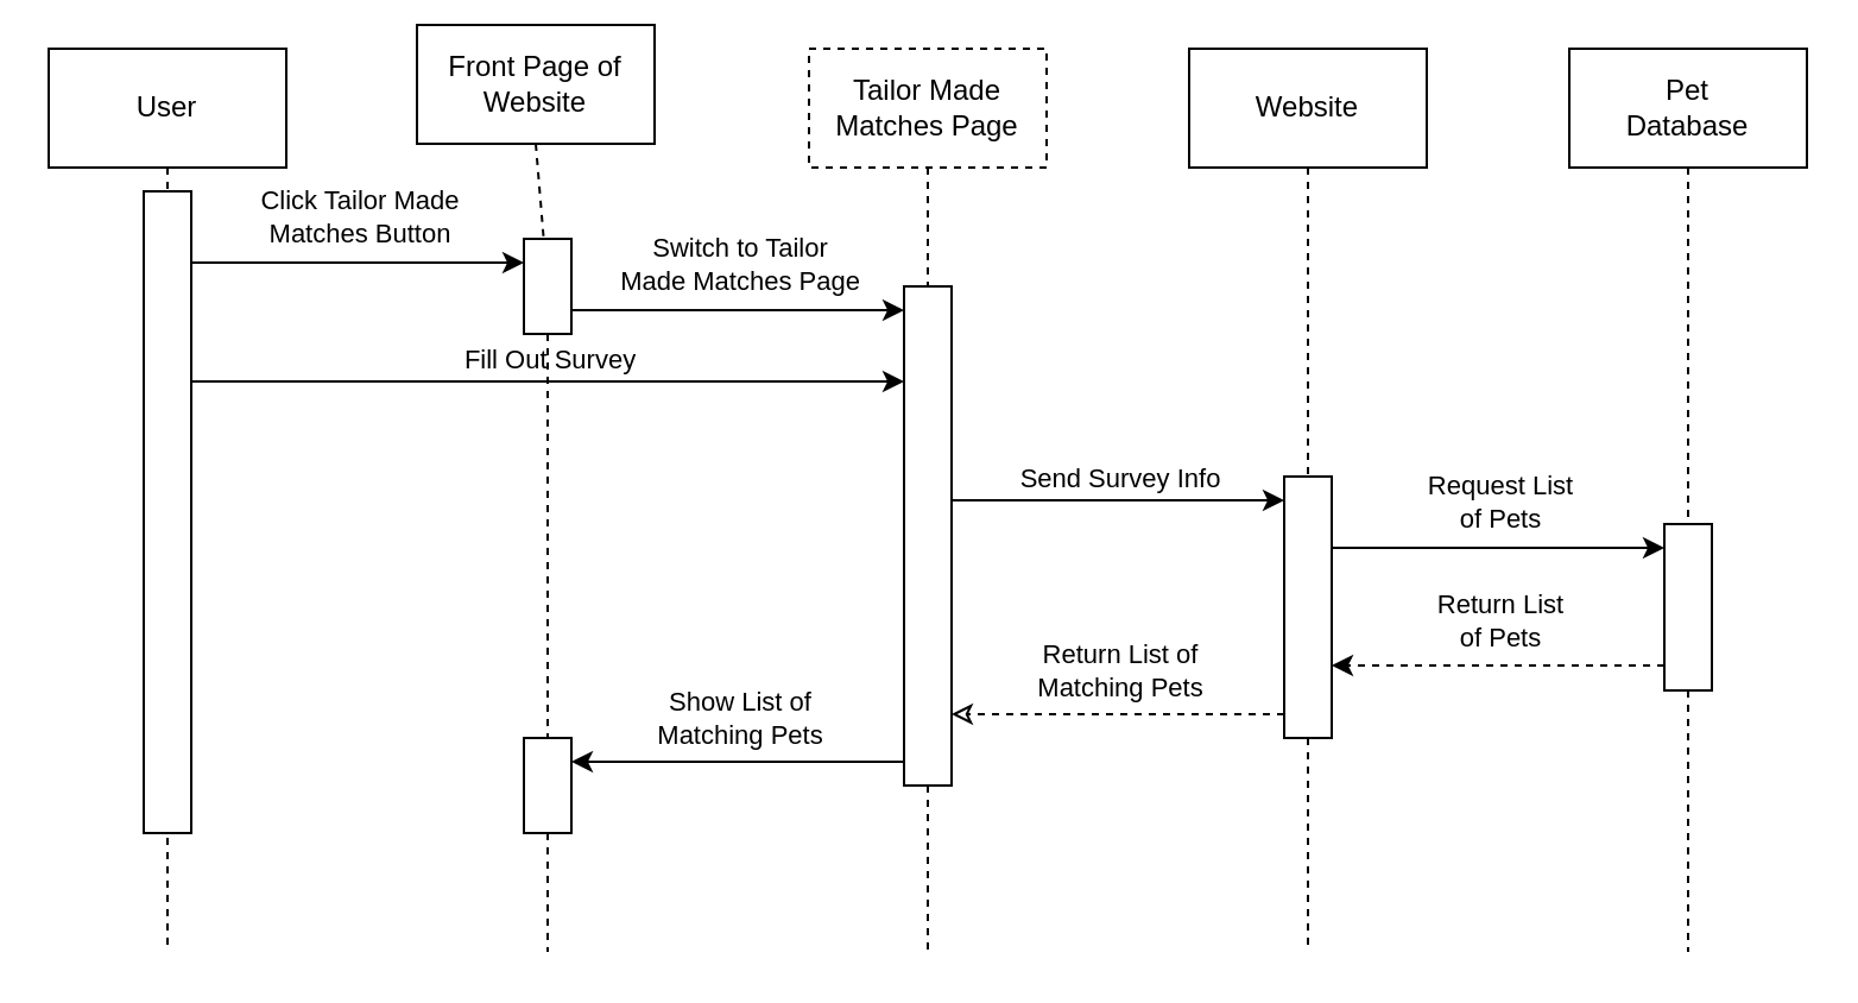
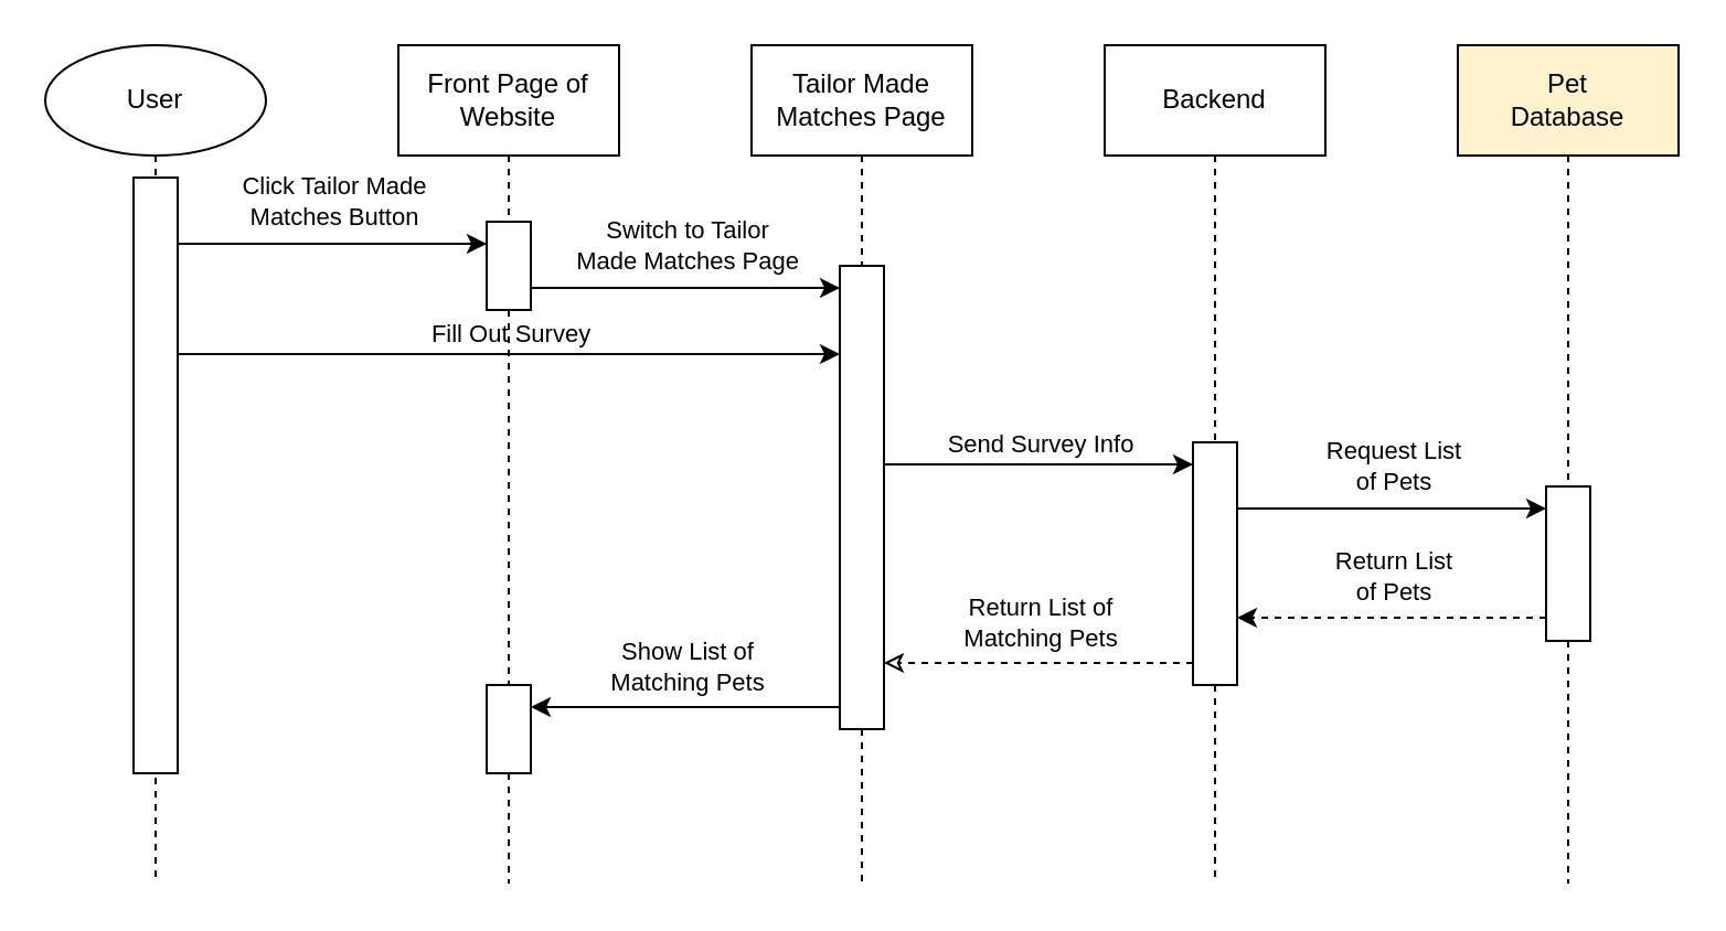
- <mxCell id="5" value="Front Page of Website" style="whiteSpace=wrap;html=1;" parent="1" vertex="1"><mxGeometry x="175" y="10" width="100" height="50" as="geometry" /></mxCell>
+ <mxCell id="5" value="Front Page of Website" style="whiteSpace=wrap;html=1;" parent="1" vertex="1"><mxGeometry x="180" y="20" width="100" height="50" as="geometry" /></mxCell>
- <mxCell id="3" value="User" style="whiteSpace=wrap;html=1;" parent="1" vertex="1"><mxGeometry x="20" y="20" width="100" height="50" as="geometry" /></mxCell>
+ <mxCell id="3" value="User" style="ellipse;whiteSpace=wrap;html=1;" parent="1" vertex="1"><mxGeometry x="20" y="20" width="100" height="50" as="geometry" /></mxCell>
- <mxCell id="7" value="Tailor Made Matches Page" style="whiteSpace=wrap;html=1;dashed=1;" parent="1" vertex="1"><mxGeometry x="340" y="20" width="100" height="50" as="geometry" /></mxCell>
+ <mxCell id="7" value="Tailor Made Matches Page" style="whiteSpace=wrap;html=1;" parent="1" vertex="1"><mxGeometry x="340" y="20" width="100" height="50" as="geometry" /></mxCell>
- <mxCell id="9" value="Website" style="whiteSpace=wrap;html=1;" parent="1" vertex="1"><mxGeometry x="500" y="20" width="100" height="50" as="geometry" /></mxCell>
+ <mxCell id="9" value="Backend" style="whiteSpace=wrap;html=1;" parent="1" vertex="1"><mxGeometry x="500" y="20" width="100" height="50" as="geometry" /></mxCell>
- <mxCell id="11" value="Pet&lt;br&gt;Database" style="whiteSpace=wrap;html=1;" parent="1" vertex="1"><mxGeometry x="660" y="20" width="100" height="50" as="geometry" /></mxCell>
+ <mxCell id="11" value="Pet&lt;br&gt;Database" style="whiteSpace=wrap;html=1;fillColor=#fff2cc;" parent="1" vertex="1"><mxGeometry x="660" y="20" width="100" height="50" as="geometry" /></mxCell>
